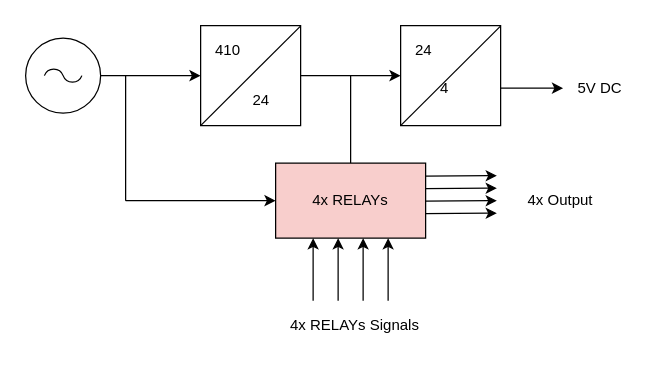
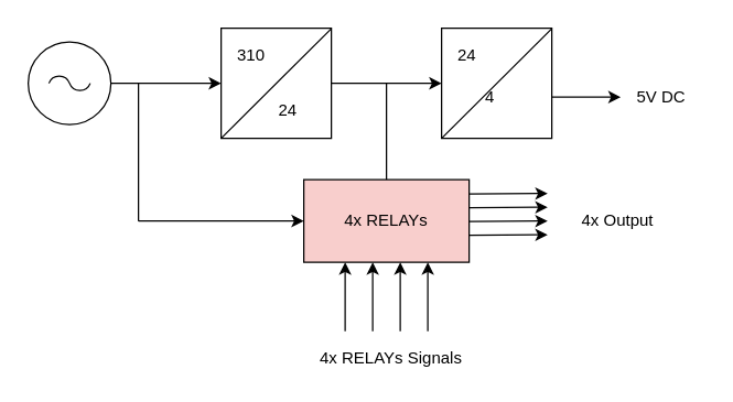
- <mxCell id="6" value="410" style="text;html=1;resizable=0;points=[];autosize=1;align=left;verticalAlign=top;spacingTop=-4;" vertex="1" parent="1"><mxGeometry x="170" y="30" width="40" height="20" as="geometry" /></mxCell>
+ <mxCell id="6" value="310" style="text;html=1;resizable=0;points=[];autosize=1;align=left;verticalAlign=top;spacingTop=-4;" vertex="1" parent="1"><mxGeometry x="170" y="30" width="40" height="20" as="geometry" /></mxCell>
